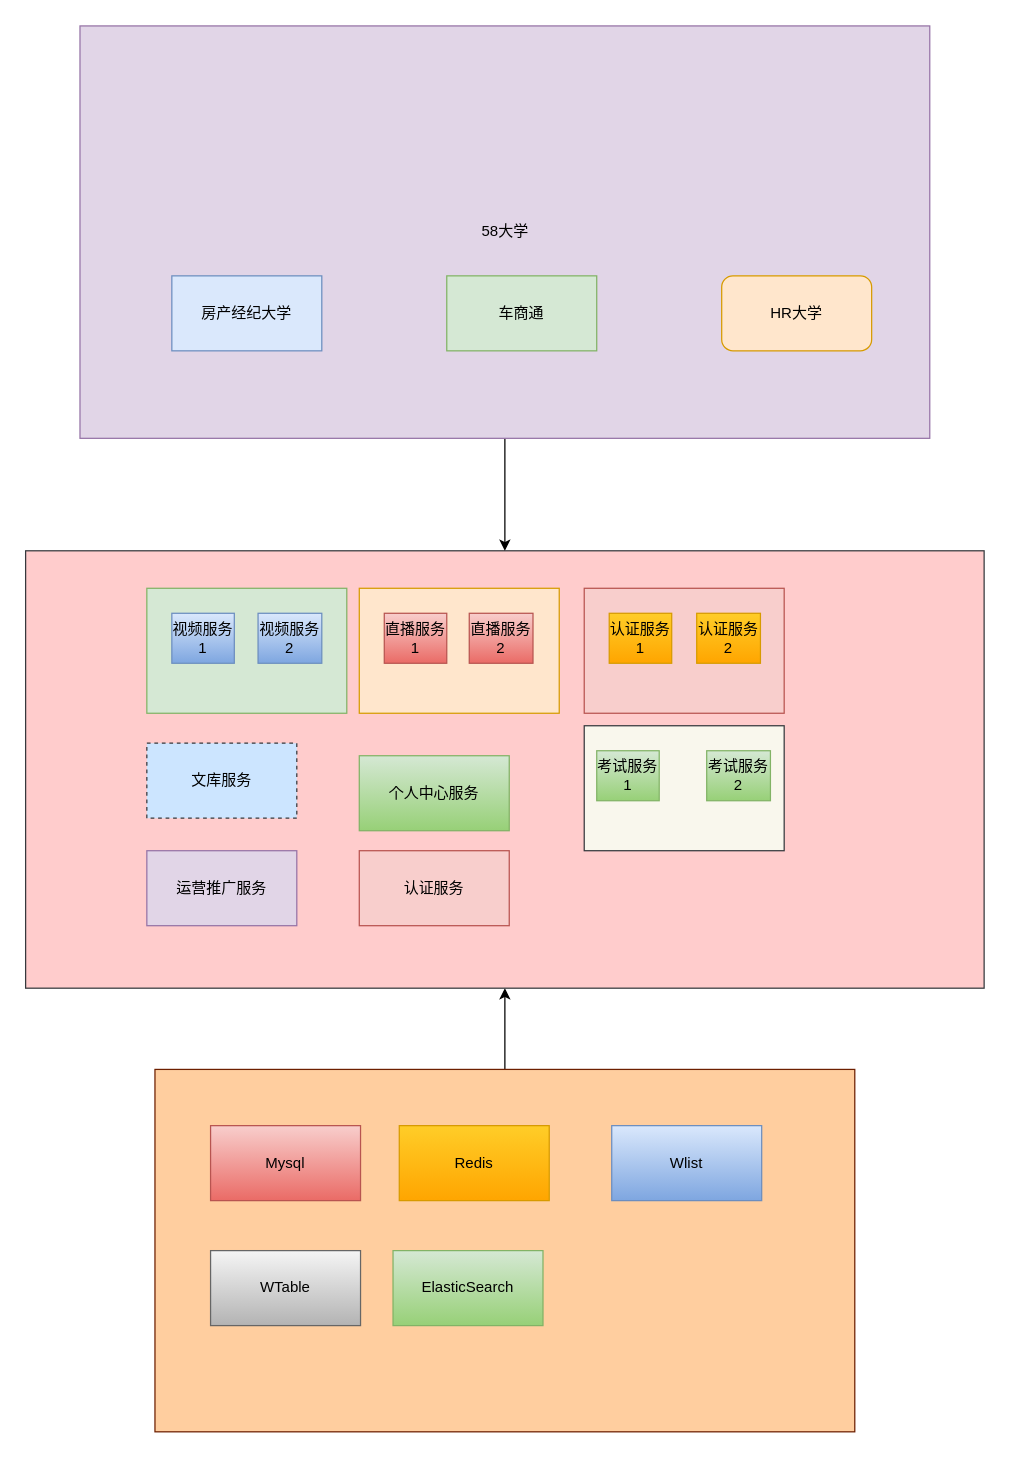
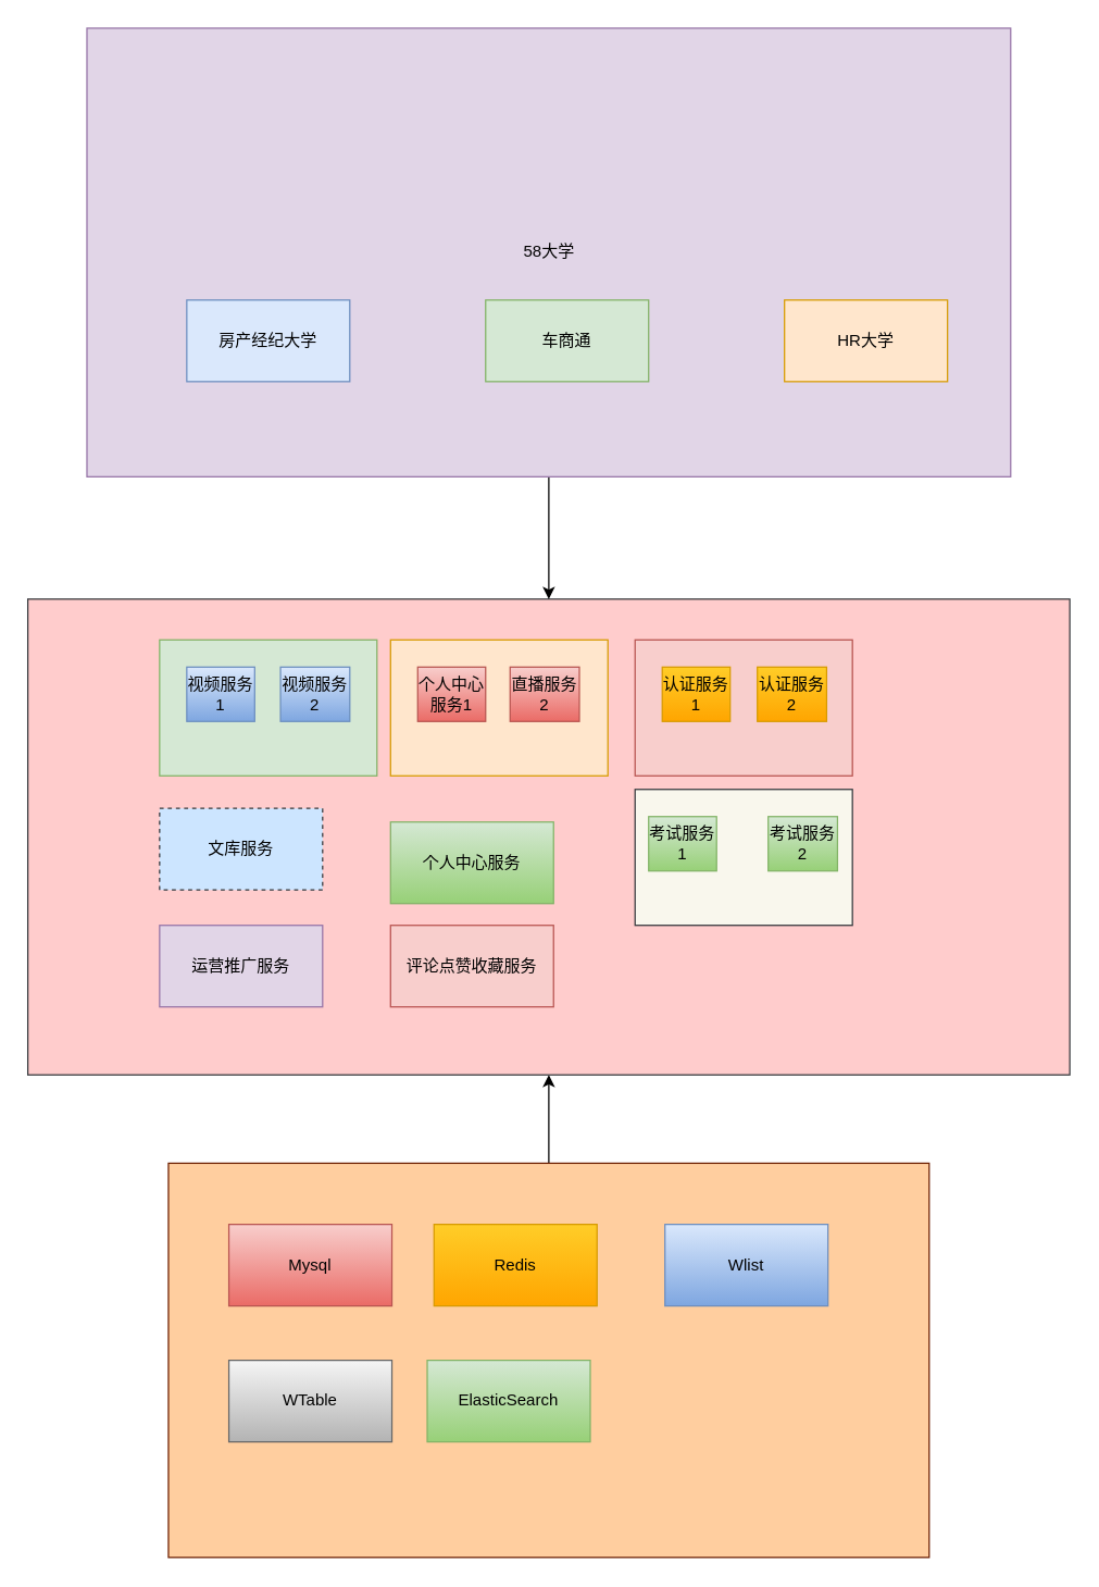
- <mxCell id="25" value="HR大学" style="whiteSpace=wrap;html=1;fillColor=#ffe6cc;strokeColor=#d79b00;rounded=1;" vertex="1" parent="1"><mxGeometry x="577" y="220" width="120" height="60" as="geometry" /></mxCell>
+ <mxCell id="25" value="HR大学" style="rounded=0;whiteSpace=wrap;html=1;fillColor=#ffe6cc;strokeColor=#d79b00;" vertex="1" parent="1"><mxGeometry x="577" y="220" width="120" height="60" as="geometry" /></mxCell>
- <mxCell id="15" value="直播服务1" style="rounded=0;whiteSpace=wrap;html=1;gradientColor=#ea6b66;fillColor=#f8cecc;strokeColor=#b85450;" vertex="1" parent="1"><mxGeometry x="307" y="490" width="50" height="40" as="geometry" /></mxCell>
+ <mxCell id="15" value="个人中心服务1" style="rounded=0;whiteSpace=wrap;html=1;gradientColor=#ea6b66;fillColor=#f8cecc;strokeColor=#b85450;" vertex="1" parent="1"><mxGeometry x="307" y="490" width="50" height="40" as="geometry" /></mxCell>
- <mxCell id="11" value="认证服务" style="rounded=0;whiteSpace=wrap;html=1;fillColor=#f8cecc;strokeColor=#b85450;" vertex="1" parent="1"><mxGeometry x="287" y="680" width="120" height="60" as="geometry" /></mxCell>
+ <mxCell id="11" value="评论点赞收藏服务" style="rounded=0;whiteSpace=wrap;html=1;fillColor=#f8cecc;strokeColor=#b85450;" vertex="1" parent="1"><mxGeometry x="287" y="680" width="120" height="60" as="geometry" /></mxCell>
